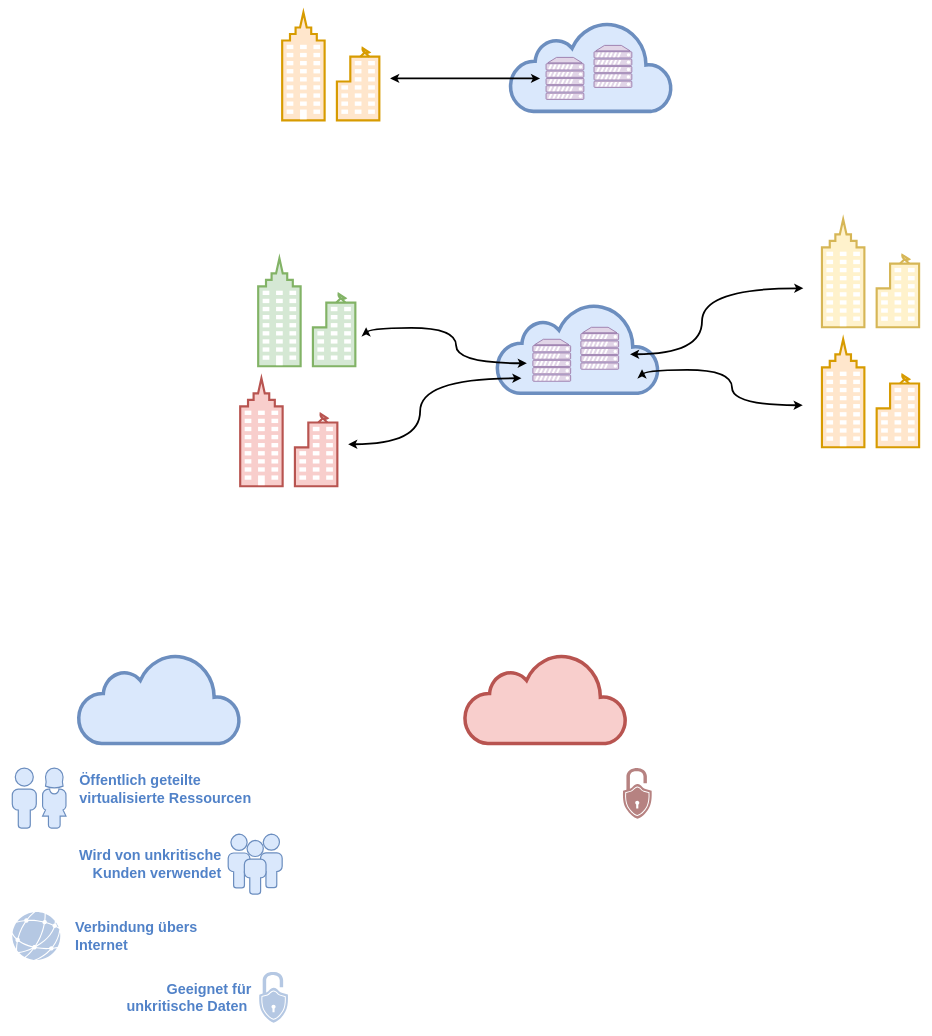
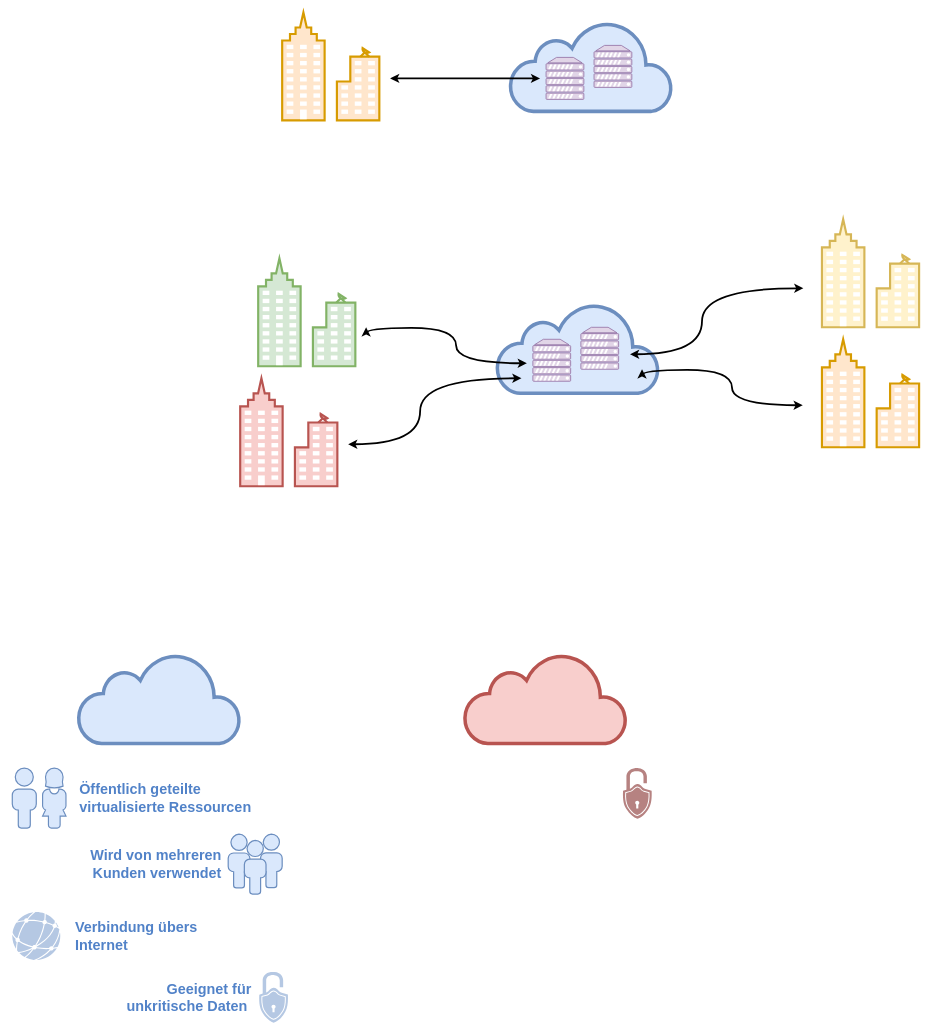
- <mxCell id="23" value="&lt;font color=&quot;#5182c8&quot; style=&quot;font-size: 24px;&quot;&gt;&lt;b style=&quot;&quot;&gt;Öffentlich geteilte &lt;br&gt;virtualisierte Ressourcen&lt;/b&gt;&lt;/font&gt;" style="text;html=1;align=left;verticalAlign=middle;resizable=0;points=[];autosize=1;strokeColor=none;fillColor=none;" vertex="1" parent="1"><mxGeometry x="130" y="1280" width="310" height="70" as="geometry" /></mxCell>
+ <mxCell id="23" value="&lt;font color=&quot;#5182c8&quot; style=&quot;font-size: 24px;&quot;&gt;&lt;b style=&quot;&quot;&gt;Öffentlich geteilte &lt;br&gt;virtualisierte Ressourcen&lt;/b&gt;&lt;/font&gt;" style="text;html=1;align=left;verticalAlign=middle;resizable=0;points=[];autosize=1;strokeColor=none;fillColor=none;" vertex="1" parent="1"><mxGeometry x="130" y="1295" width="310" height="70" as="geometry" /></mxCell>
- <mxCell id="25" value="&lt;font color=&quot;#5182c8&quot; style=&quot;font-size: 24px;&quot;&gt;&lt;b style=&quot;&quot;&gt;Wird von unkritische&lt;br&gt;Kunden verwendet&lt;br&gt;&lt;/b&gt;&lt;/font&gt;" style="text;html=1;align=right;verticalAlign=middle;resizable=0;points=[];autosize=1;strokeColor=none;fillColor=none;" vertex="1" parent="1"><mxGeometry x="130" y="1405" width="240" height="70" as="geometry" /></mxCell>
+ <mxCell id="25" value="&lt;font color=&quot;#5182c8&quot; style=&quot;font-size: 24px;&quot;&gt;&lt;b style=&quot;&quot;&gt;Wird von mehreren&lt;br&gt;Kunden verwendet&lt;br&gt;&lt;/b&gt;&lt;/font&gt;" style="text;html=1;align=right;verticalAlign=middle;resizable=0;points=[];autosize=1;strokeColor=none;fillColor=none;" vertex="1" parent="1"><mxGeometry x="130" y="1405" width="240" height="70" as="geometry" /></mxCell>
